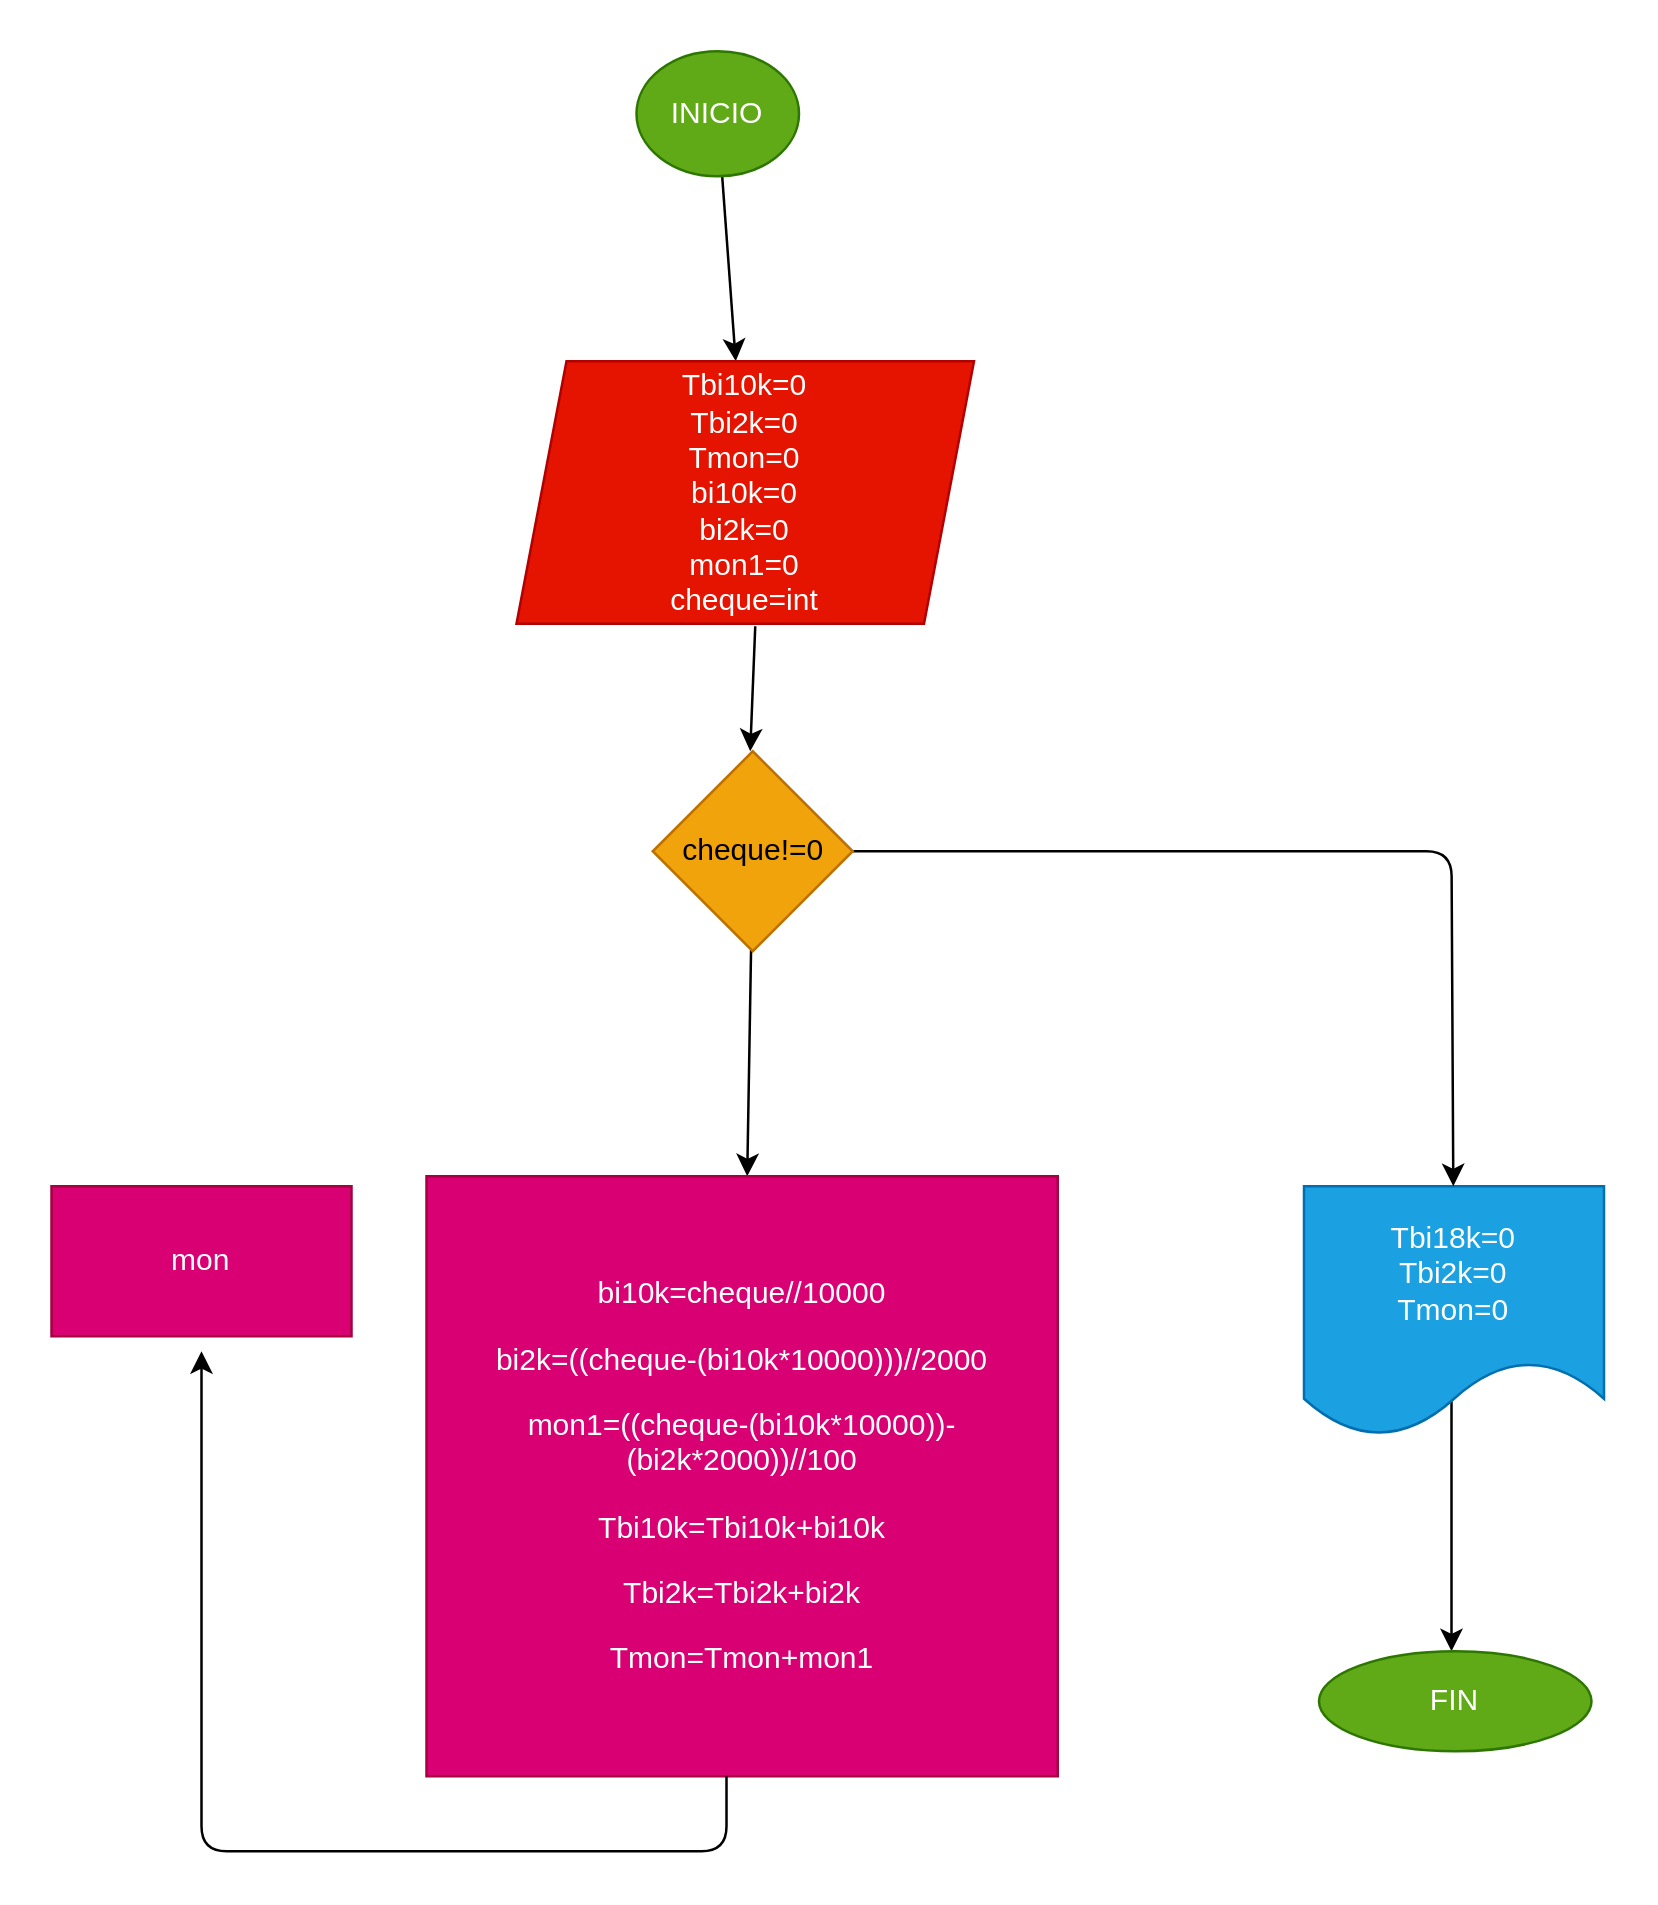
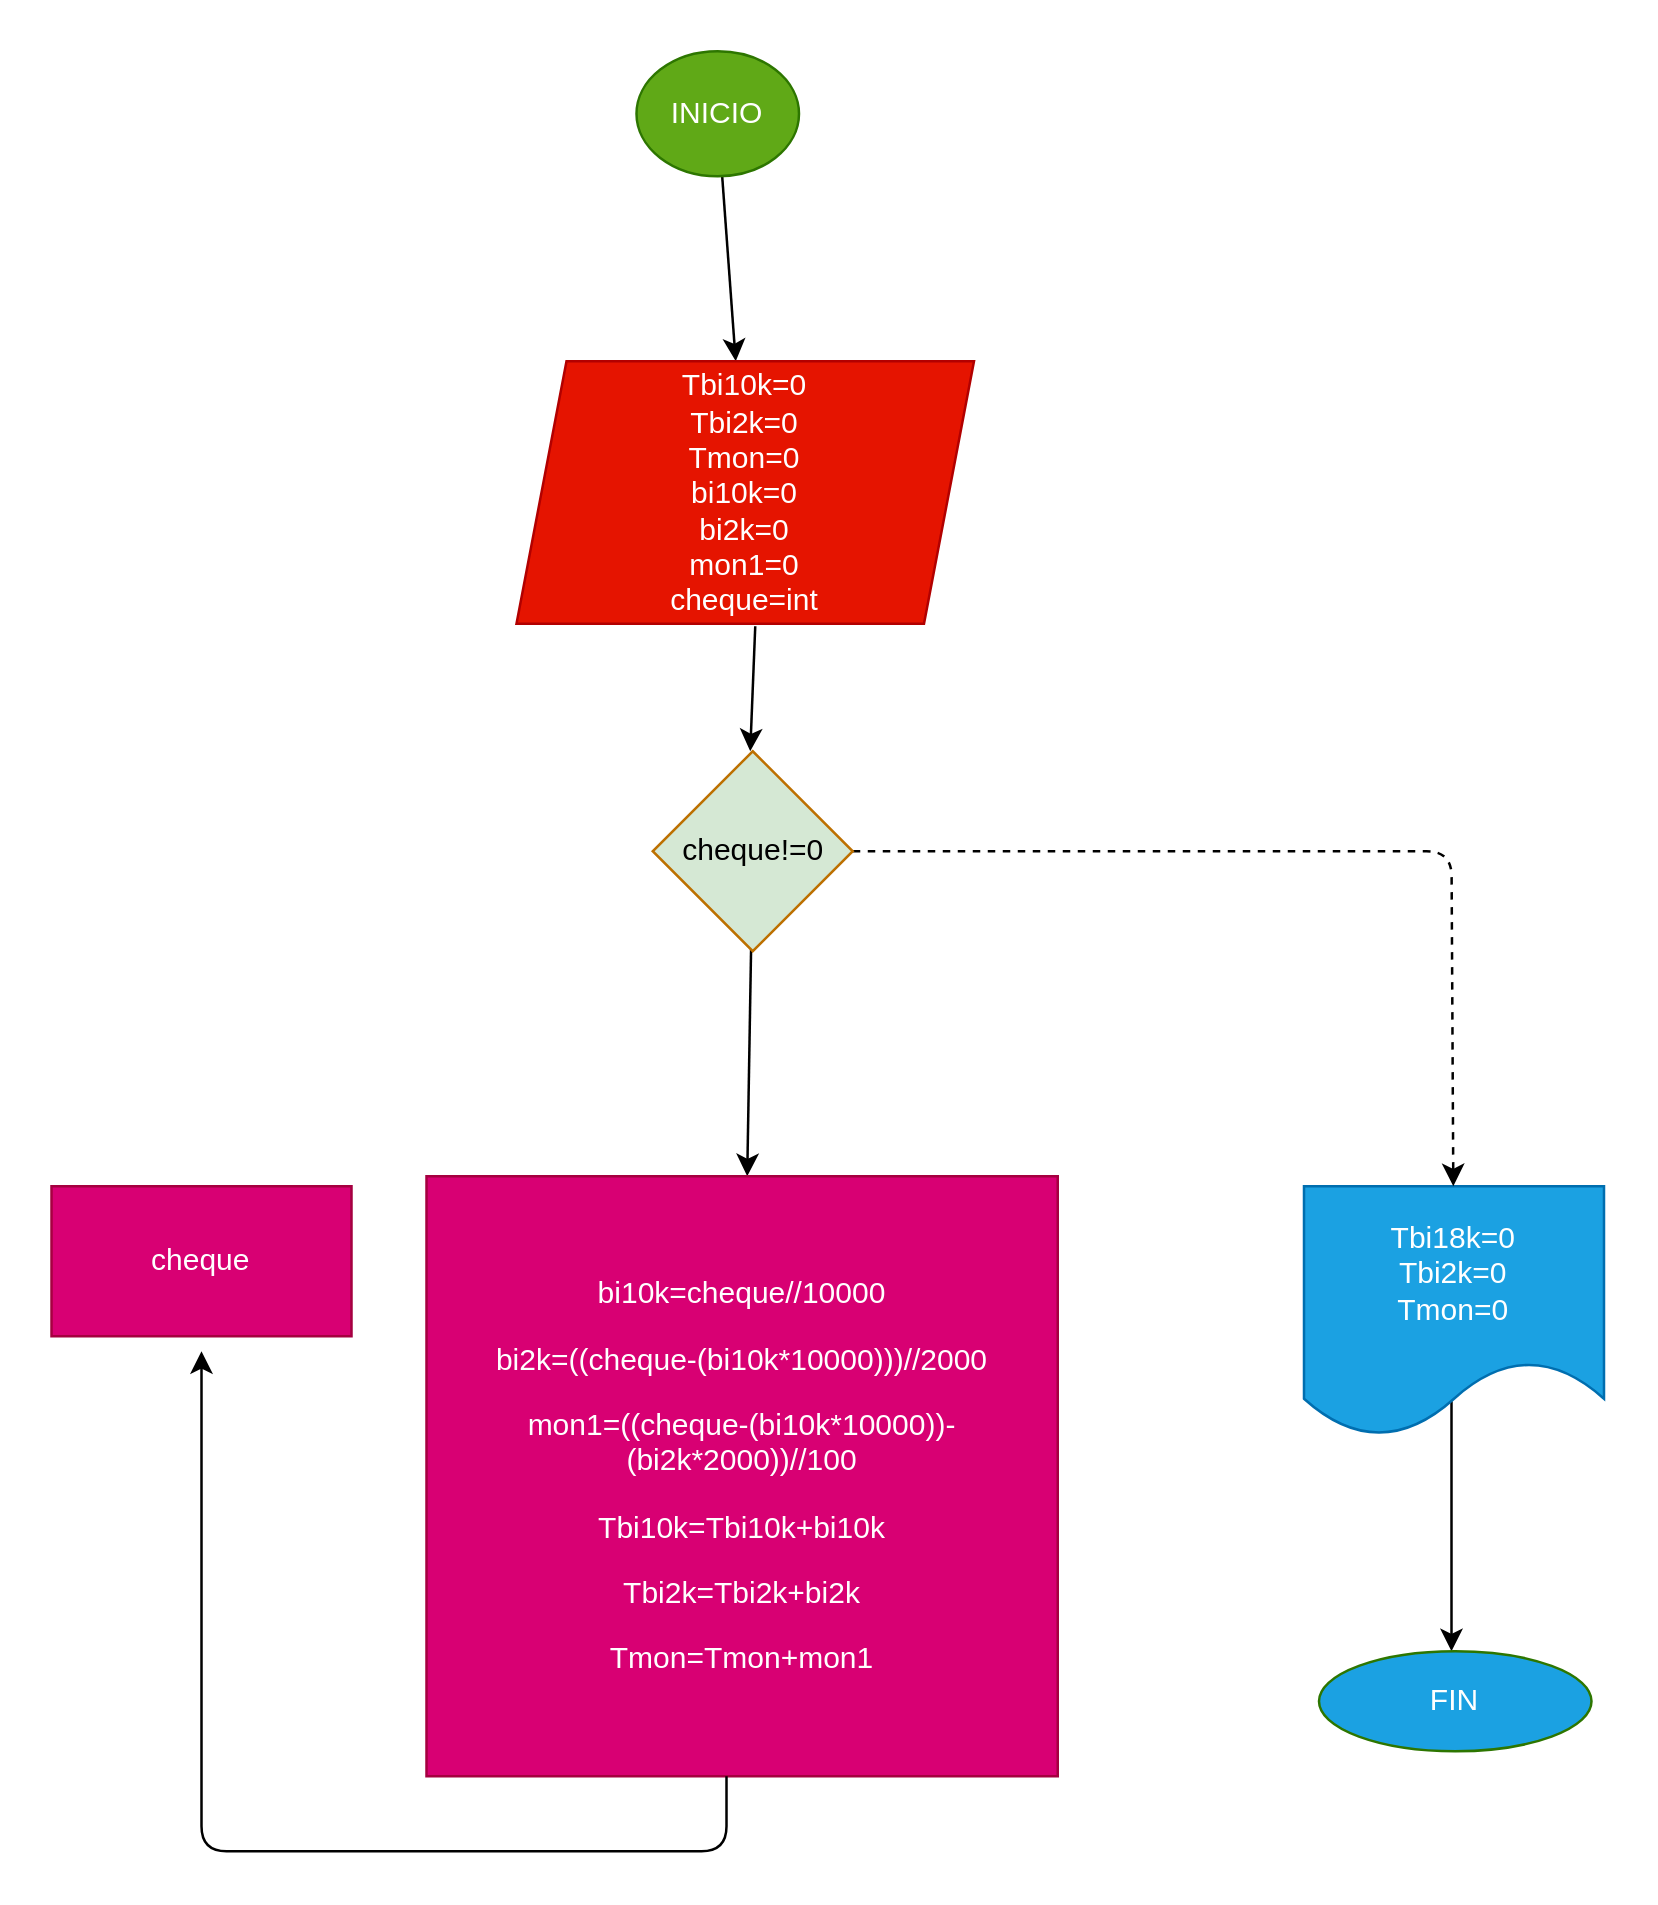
- <mxCell id="10" value="cheque!=0" style="rhombus;whiteSpace=wrap;html=1;fillColor=#f0a30a;fontColor=#000000;strokeColor=#BD7000;" vertex="1" parent="1"><mxGeometry x="260.5" y="300" width="80" height="80" as="geometry" /></mxCell>
+ <mxCell id="10" value="cheque!=0" style="rhombus;whiteSpace=wrap;html=1;fillColor=#d5e8d4;fontColor=#000000;strokeColor=#BD7000;" vertex="1" parent="1"><mxGeometry x="260.5" y="300" width="80" height="80" as="geometry" /></mxCell>
- <mxCell id="8" value="" style="edgeStyle=none;html=1;" edge="1" parent="1" source="10" target="3"><mxGeometry relative="1" as="geometry"><Array as="points"><mxPoint x="580" y="340" /></Array></mxGeometry></mxCell>
+ <mxCell id="8" value="" style="edgeStyle=none;html=1;dashed=1;" edge="1" parent="1" source="10" target="3"><mxGeometry relative="1" as="geometry"><Array as="points"><mxPoint x="580" y="340" /></Array></mxGeometry></mxCell>
- <mxCell id="13" value="mon" style="rounded=0;whiteSpace=wrap;html=1;fillColor=#d80073;fontColor=#ffffff;strokeColor=#A50040;" vertex="1" parent="1"><mxGeometry x="20" y="474" width="120" height="60" as="geometry" /></mxCell>
+ <mxCell id="13" value="cheque" style="rounded=0;whiteSpace=wrap;html=1;fillColor=#d80073;fontColor=#ffffff;strokeColor=#A50040;" vertex="1" parent="1"><mxGeometry x="20" y="474" width="120" height="60" as="geometry" /></mxCell>
- <mxCell id="14" value="FIN" style="ellipse;whiteSpace=wrap;html=1;fillColor=#60a917;strokeColor=#2D7600;fontColor=#ffffff;" vertex="1" parent="1"><mxGeometry x="527" y="660" width="109" height="40" as="geometry" /></mxCell>
+ <mxCell id="14" value="FIN" style="ellipse;whiteSpace=wrap;html=1;fillColor=#1ba1e2;strokeColor=#2D7600;fontColor=#ffffff;" vertex="1" parent="1"><mxGeometry x="527" y="660" width="109" height="40" as="geometry" /></mxCell>
